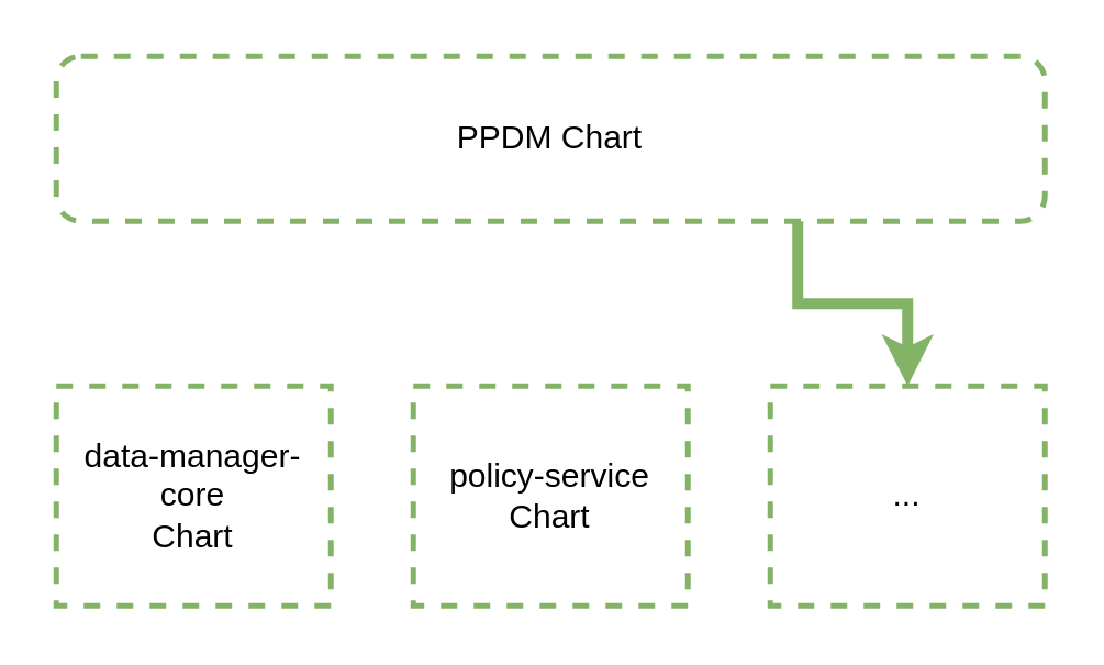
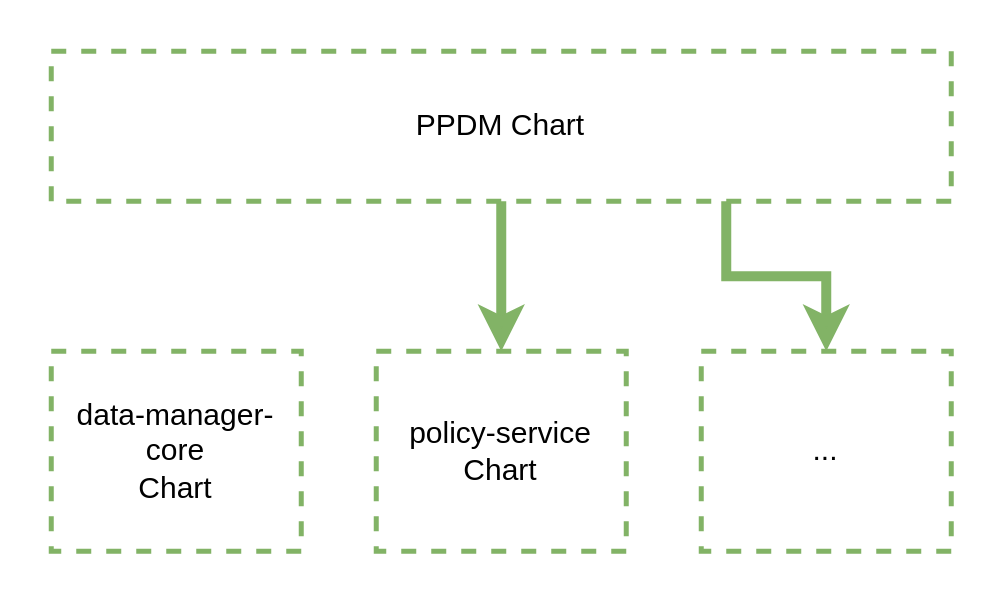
- <mxCell id="4" value="PPDM Chart" style="whiteSpace=wrap;html=1;dashed=1;fillColor=none;strokeColor=#82b366;strokeWidth=2;rounded=1;" vertex="1" parent="1"><mxGeometry x="20" y="20" width="360" height="60" as="geometry" /></mxCell>
+ <mxCell id="4" value="PPDM Chart" style="rounded=0;whiteSpace=wrap;html=1;dashed=1;fillColor=none;strokeColor=#82b366;strokeWidth=2;" vertex="1" parent="1"><mxGeometry x="20" y="20" width="360" height="60" as="geometry" /></mxCell>
+ <mxCell id="2" style="edgeStyle=orthogonalEdgeStyle;rounded=0;orthogonalLoop=1;jettySize=auto;html=1;exitX=0.5;exitY=1;exitDx=0;exitDy=0;entryX=0.5;entryY=0;entryDx=0;entryDy=0;strokeWidth=4;fillColor=#d5e8d4;strokeColor=#82b366;" edge="1" parent="1" source="4" target="6"><mxGeometry relative="1" as="geometry" /></mxCell>
